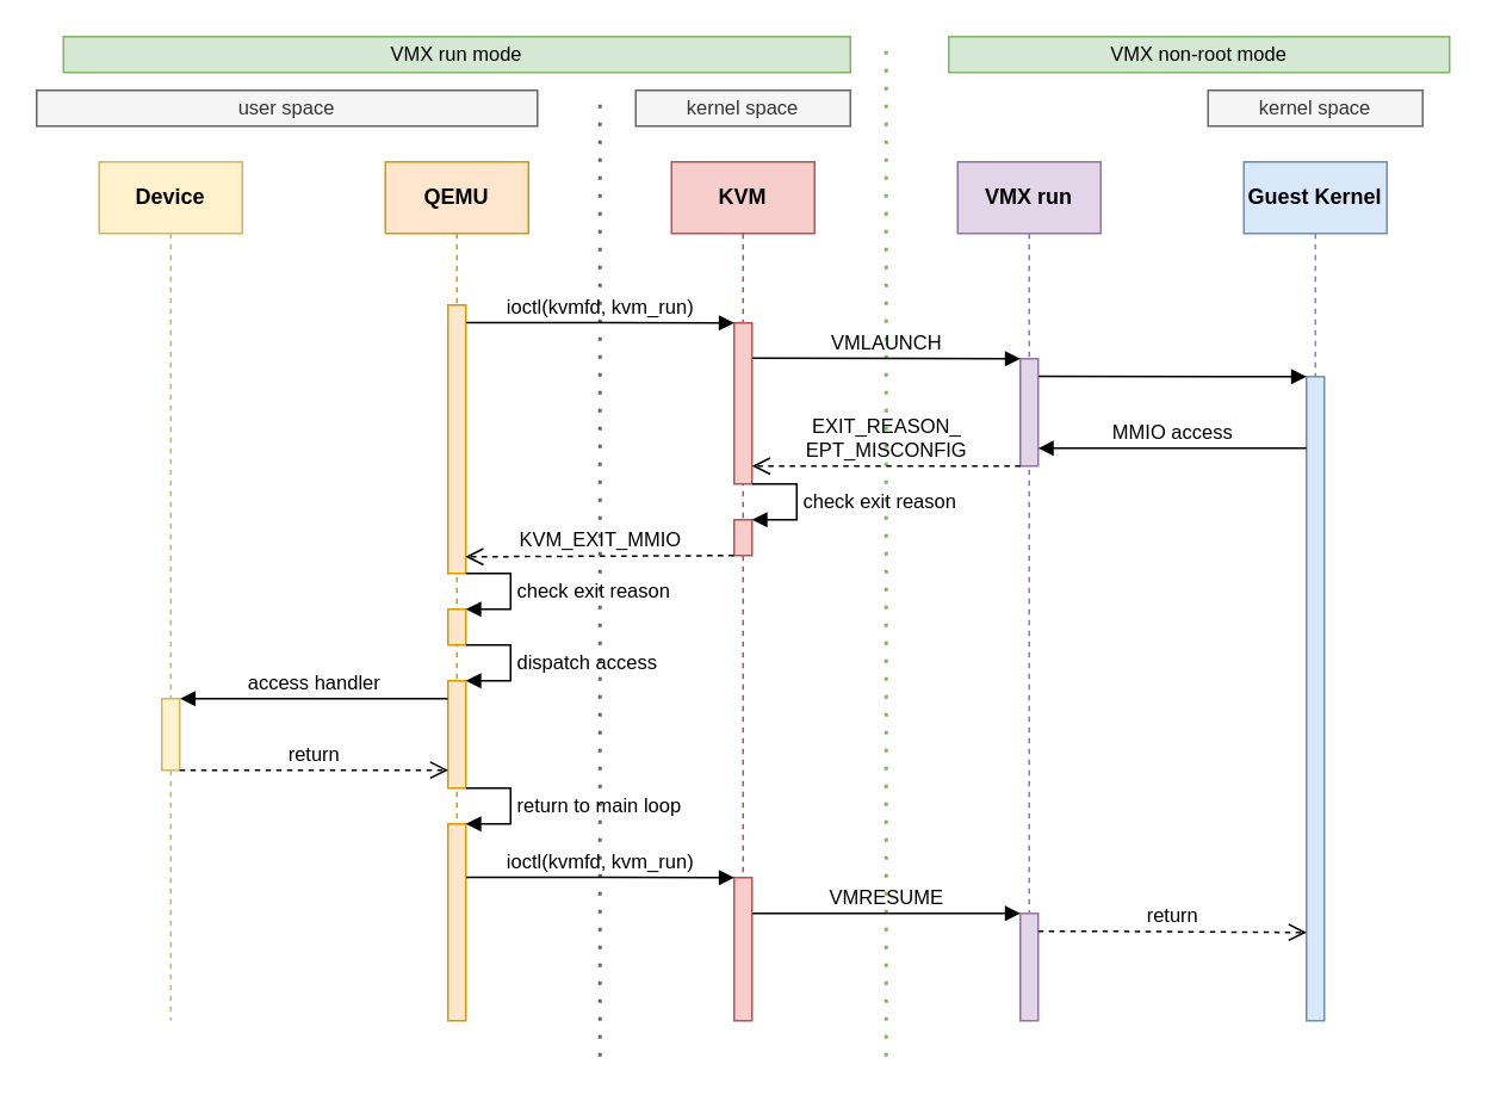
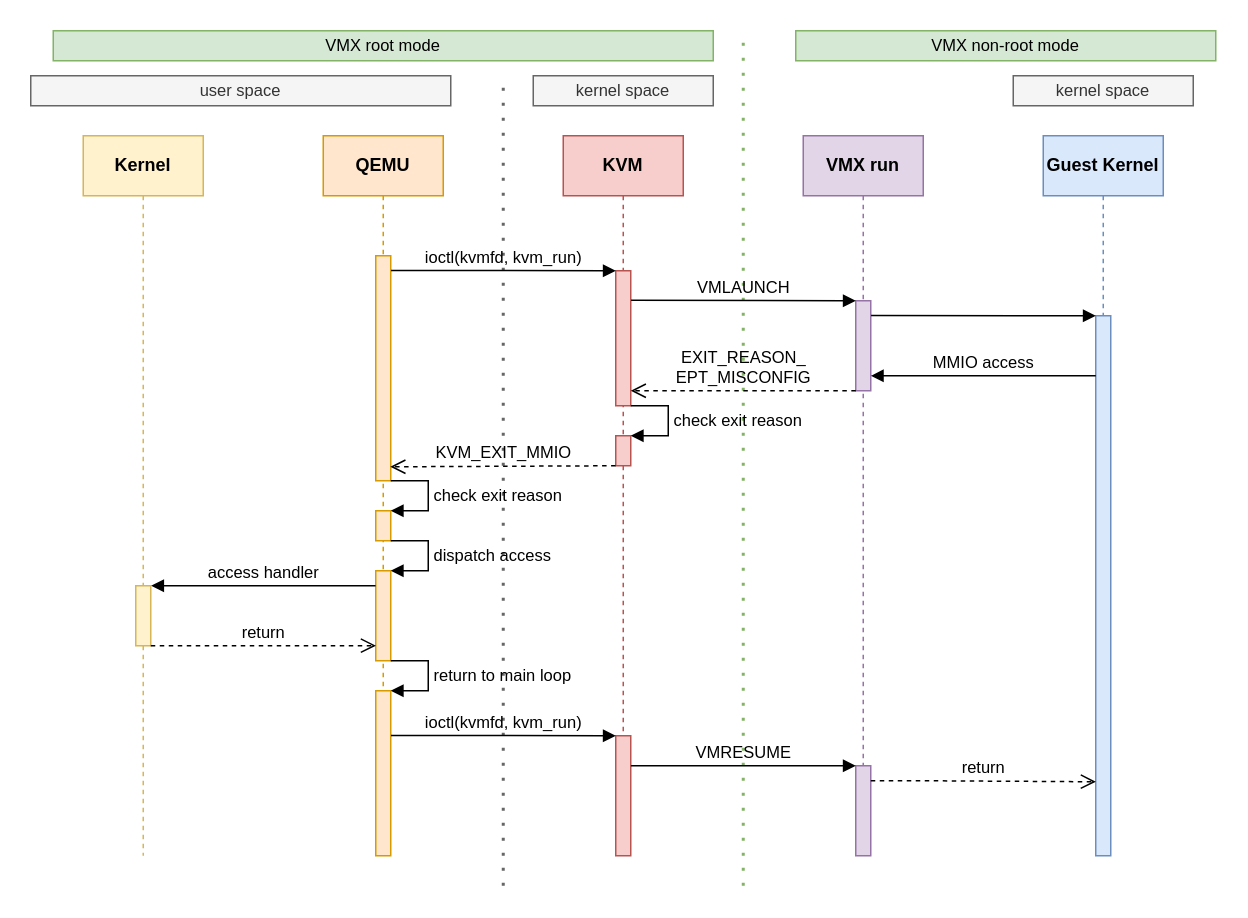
- <mxCell id="35" value="VMX run mode" style="text;html=1;align=center;verticalAlign=middle;whiteSpace=wrap;rounded=0;fontSize=11;fillColor=#d5e8d4;strokeColor=#82b366;" parent="1" vertex="1"><mxGeometry x="35" y="20" width="440" height="20" as="geometry" /></mxCell>
+ <mxCell id="35" value="VMX root mode" style="text;html=1;align=center;verticalAlign=middle;whiteSpace=wrap;rounded=0;fontSize=11;fillColor=#d5e8d4;strokeColor=#82b366;" parent="1" vertex="1"><mxGeometry x="35" y="20" width="440" height="20" as="geometry" /></mxCell>
- <mxCell id="4" value="Device" style="shape=umlLifeline;perimeter=lifelinePerimeter;whiteSpace=wrap;html=1;container=1;collapsible=0;recursiveResize=0;outlineConnect=0;fillColor=#fff2cc;strokeColor=#d6b656;fontStyle=1" parent="1" vertex="1"><mxGeometry x="55" y="90" width="80" height="480" as="geometry" /></mxCell>
+ <mxCell id="4" value="Kernel" style="shape=umlLifeline;perimeter=lifelinePerimeter;whiteSpace=wrap;html=1;container=1;collapsible=0;recursiveResize=0;outlineConnect=0;fillColor=#fff2cc;strokeColor=#d6b656;fontStyle=1" parent="1" vertex="1"><mxGeometry x="55" y="90" width="80" height="480" as="geometry" /></mxCell>
